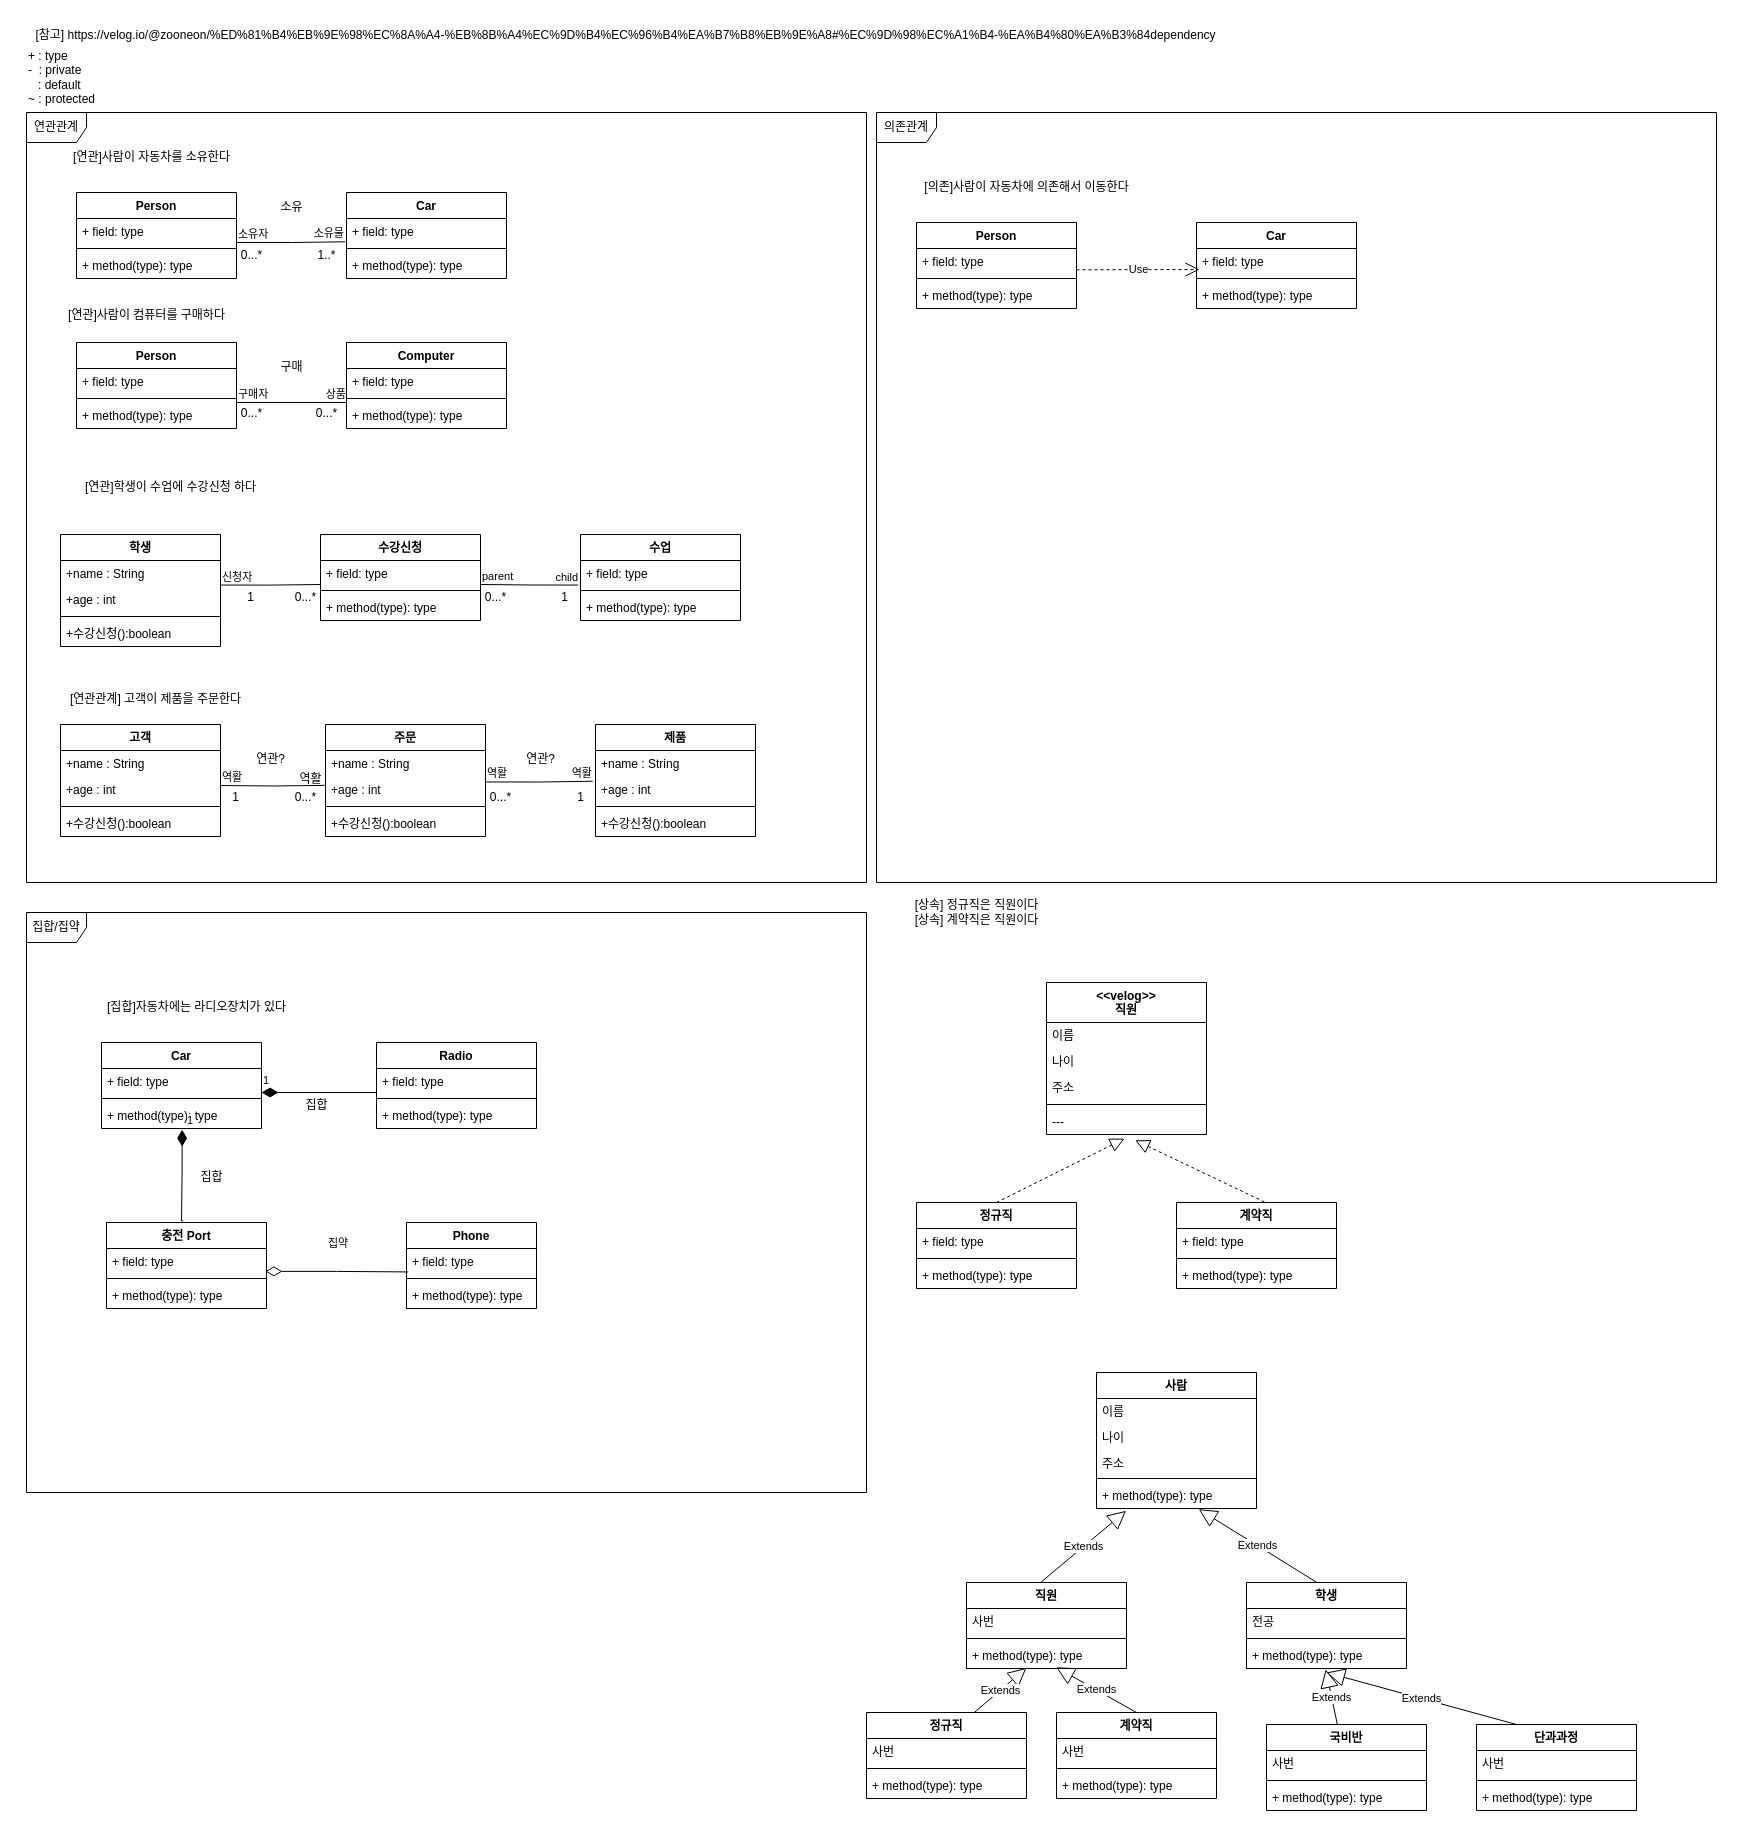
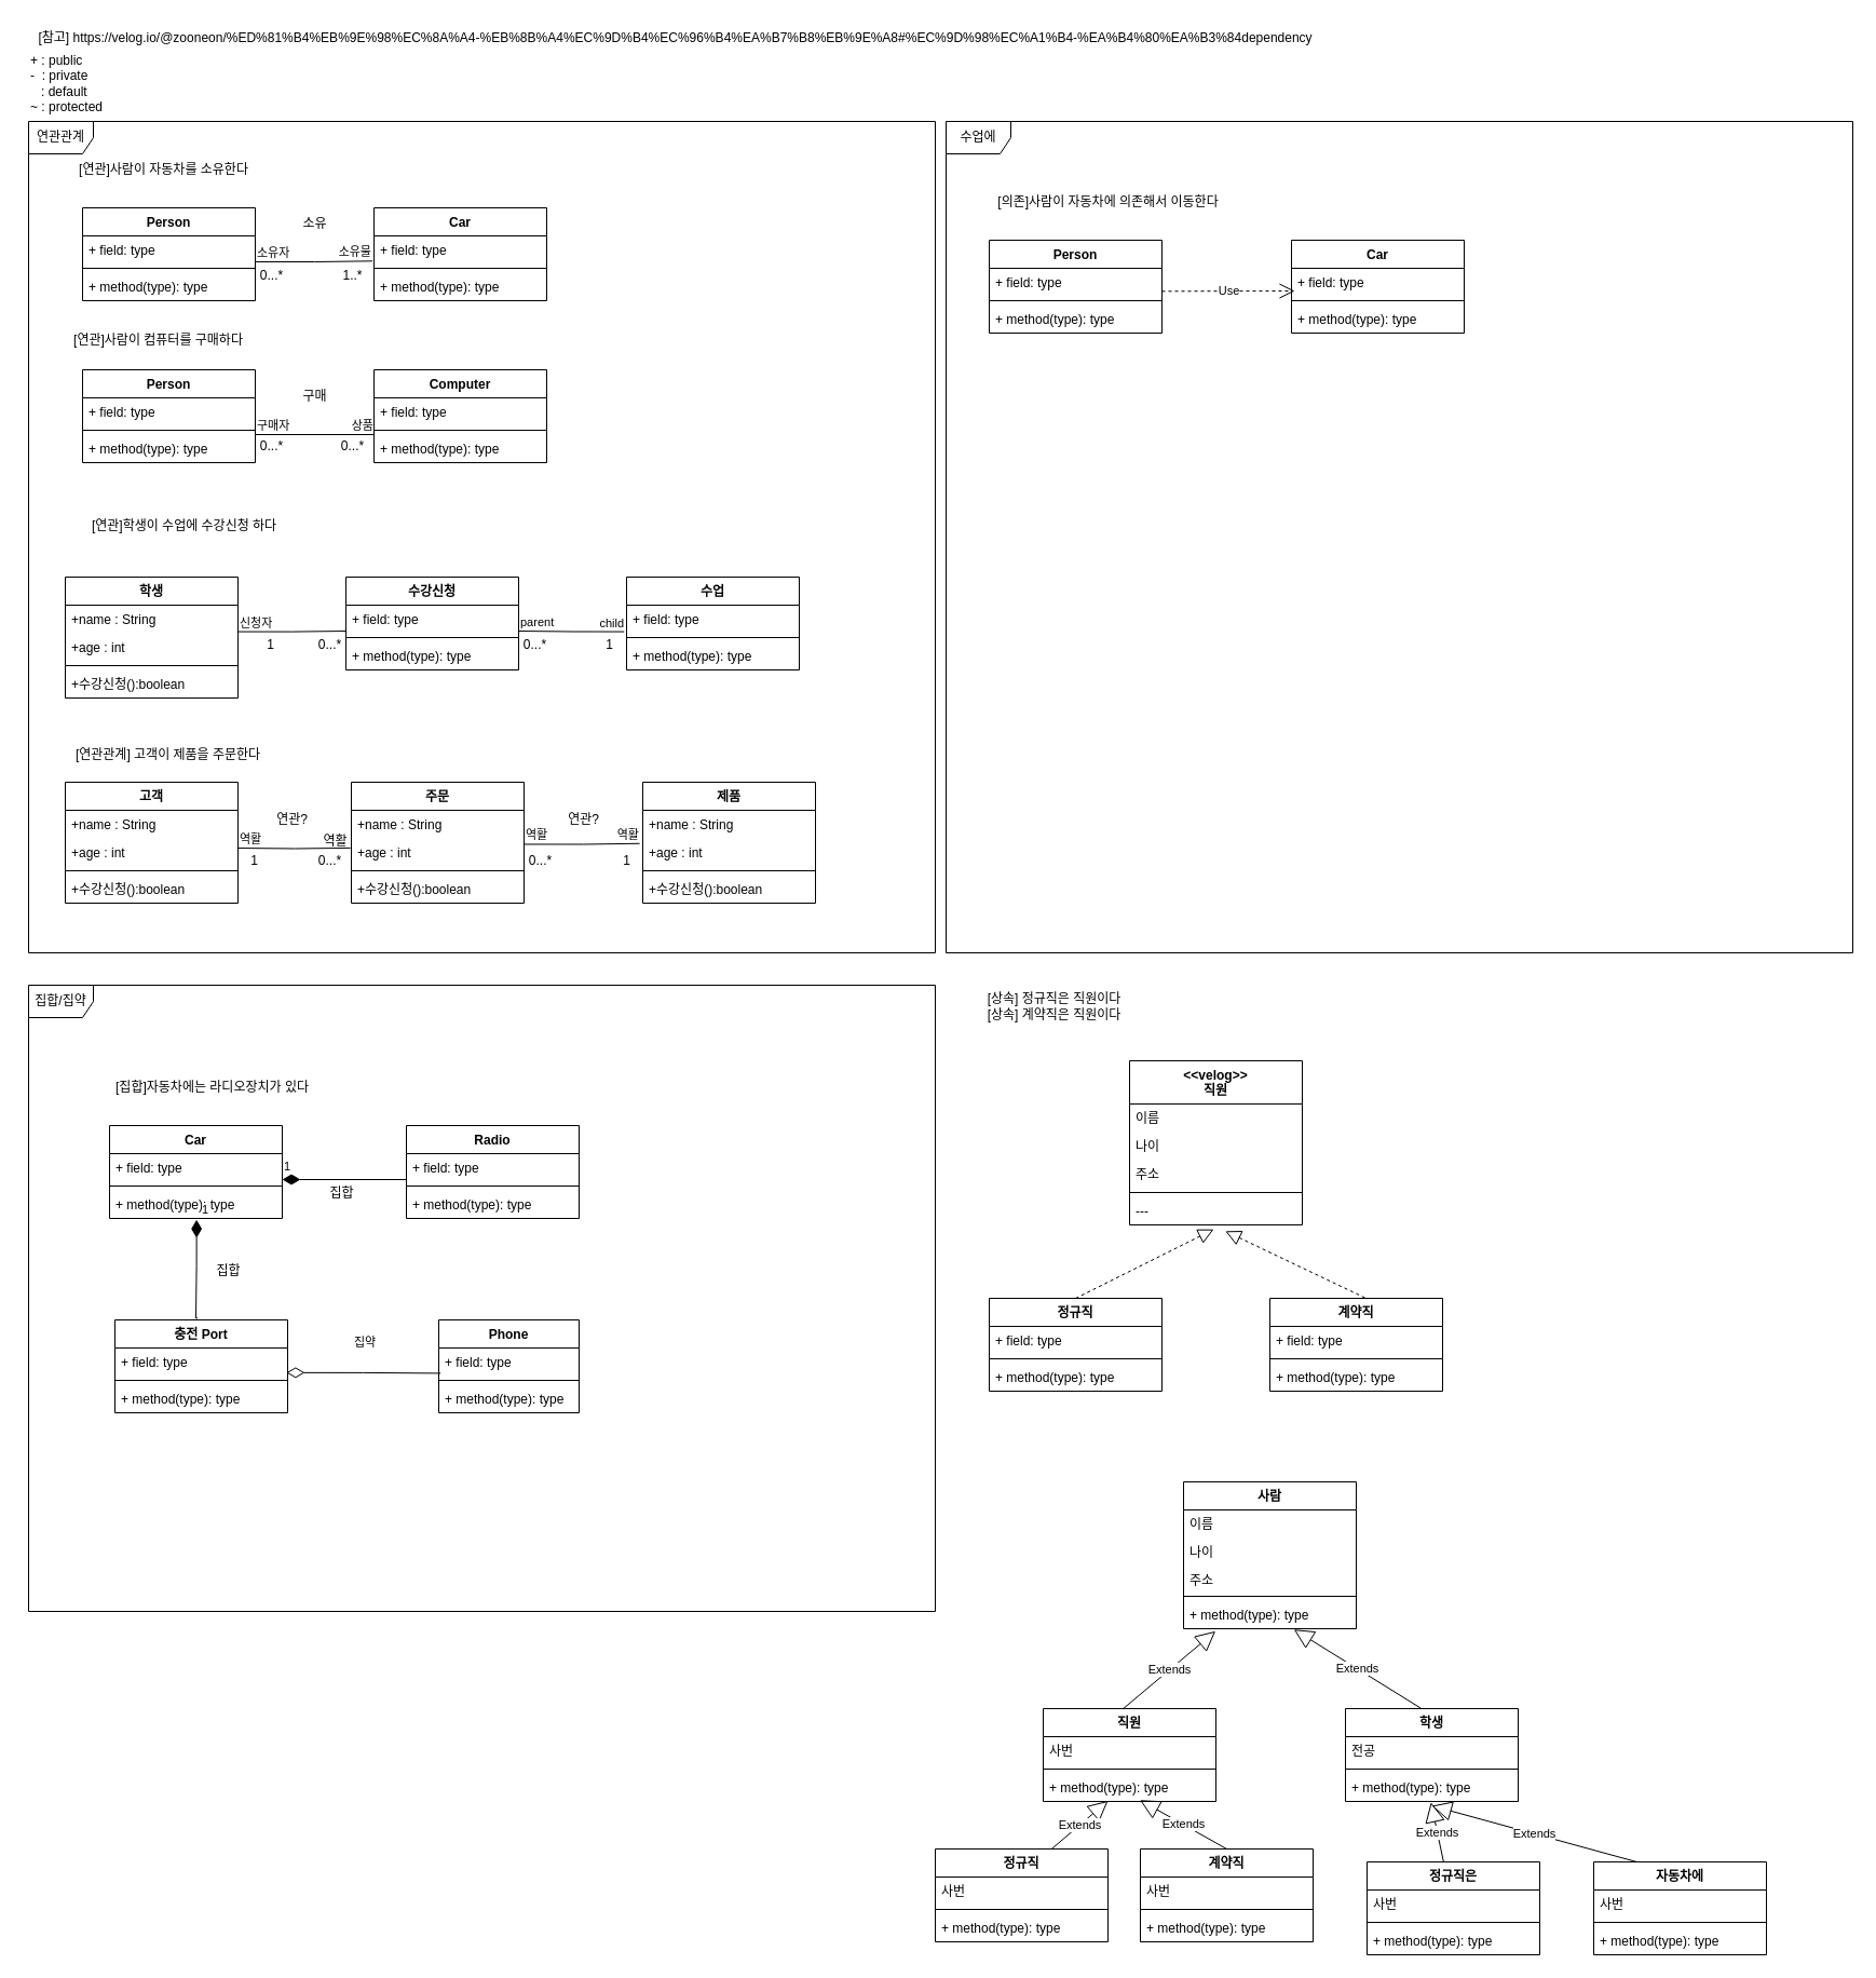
- <mxCell id="32" value="+ : type&lt;br&gt;-&amp;nbsp; : private&lt;br&gt;&lt;div style=&quot;&quot;&gt;&lt;span style=&quot;background-color: initial;&quot;&gt;&amp;nbsp; &amp;nbsp;: default&lt;/span&gt;&lt;/div&gt;~ : protected" style="text;html=1;align=left;verticalAlign=middle;resizable=0;points=[];autosize=1;strokeColor=none;fillColor=none;" parent="1" vertex="1"><mxGeometry x="26" y="42" width="90" height="70" as="geometry" /></mxCell>
+ <mxCell id="32" value="+ : public&lt;br&gt;-&amp;nbsp; : private&lt;br&gt;&lt;div style=&quot;&quot;&gt;&lt;span style=&quot;background-color: initial;&quot;&gt;&amp;nbsp; &amp;nbsp;: default&lt;/span&gt;&lt;/div&gt;~ : protected" style="text;html=1;align=left;verticalAlign=middle;resizable=0;points=[];autosize=1;strokeColor=none;fillColor=none;" parent="1" vertex="1"><mxGeometry x="26" y="42" width="90" height="70" as="geometry" /></mxCell>
- <mxCell id="96" value="의존관계" style="shape=umlFrame;whiteSpace=wrap;html=1;pointerEvents=0;" parent="1" vertex="1"><mxGeometry x="876" y="112" width="840" height="770" as="geometry" /></mxCell>
+ <mxCell id="96" value="수업에" style="shape=umlFrame;whiteSpace=wrap;html=1;pointerEvents=0;" parent="1" vertex="1"><mxGeometry x="876" y="112" width="840" height="770" as="geometry" /></mxCell>
- <mxCell id="126" value="[상속] 정규직은 직원이다&lt;br&gt;[상속] 계약직은 직원이다" style="text;html=1;align=center;verticalAlign=middle;resizable=0;points=[];autosize=1;strokeColor=none;fillColor=none;" parent="1" vertex="1"><mxGeometry x="896" y="892" width="160" height="40" as="geometry" /></mxCell>
+ <mxCell id="126" value="[상속] 정규직은 직원이다&lt;br&gt;[상속] 계약직은 직원이다" style="text;html=1;align=center;verticalAlign=middle;resizable=0;points=[];autosize=1;strokeColor=none;fillColor=none;" parent="1" vertex="1"><mxGeometry x="896" y="912" width="160" height="40" as="geometry" /></mxCell>
- <mxCell id="161" value="국비반" style="swimlane;fontStyle=1;align=center;verticalAlign=top;childLayout=stackLayout;horizontal=1;startSize=26;horizontalStack=0;resizeParent=1;resizeParentMax=0;resizeLast=0;collapsible=1;marginBottom=0;whiteSpace=wrap;html=1;" vertex="1" parent="1"><mxGeometry x="1266" y="1724" width="160" height="86" as="geometry" /></mxCell>
+ <mxCell id="161" value="정규직은" style="swimlane;fontStyle=1;align=center;verticalAlign=top;childLayout=stackLayout;horizontal=1;startSize=26;horizontalStack=0;resizeParent=1;resizeParentMax=0;resizeLast=0;collapsible=1;marginBottom=0;whiteSpace=wrap;html=1;" vertex="1" parent="1"><mxGeometry x="1266" y="1724" width="160" height="86" as="geometry" /></mxCell>
- <mxCell id="165" value="단과과정" style="swimlane;fontStyle=1;align=center;verticalAlign=top;childLayout=stackLayout;horizontal=1;startSize=26;horizontalStack=0;resizeParent=1;resizeParentMax=0;resizeLast=0;collapsible=1;marginBottom=0;whiteSpace=wrap;html=1;" vertex="1" parent="1"><mxGeometry x="1476" y="1724" width="160" height="86" as="geometry" /></mxCell>
+ <mxCell id="165" value="자동차에" style="swimlane;fontStyle=1;align=center;verticalAlign=top;childLayout=stackLayout;horizontal=1;startSize=26;horizontalStack=0;resizeParent=1;resizeParentMax=0;resizeLast=0;collapsible=1;marginBottom=0;whiteSpace=wrap;html=1;" vertex="1" parent="1"><mxGeometry x="1476" y="1724" width="160" height="86" as="geometry" /></mxCell>
